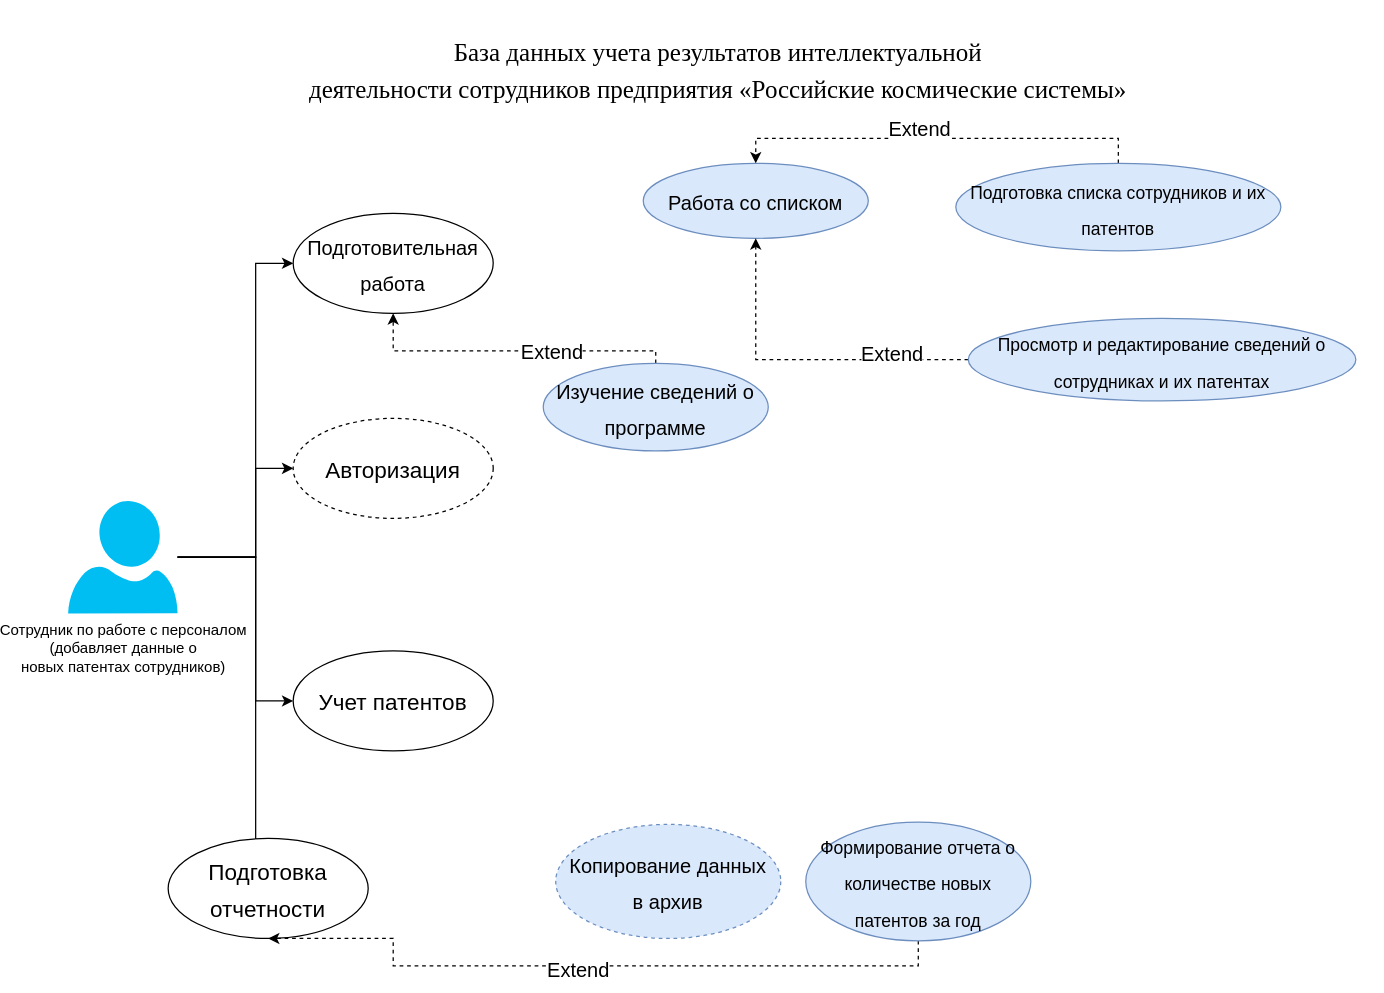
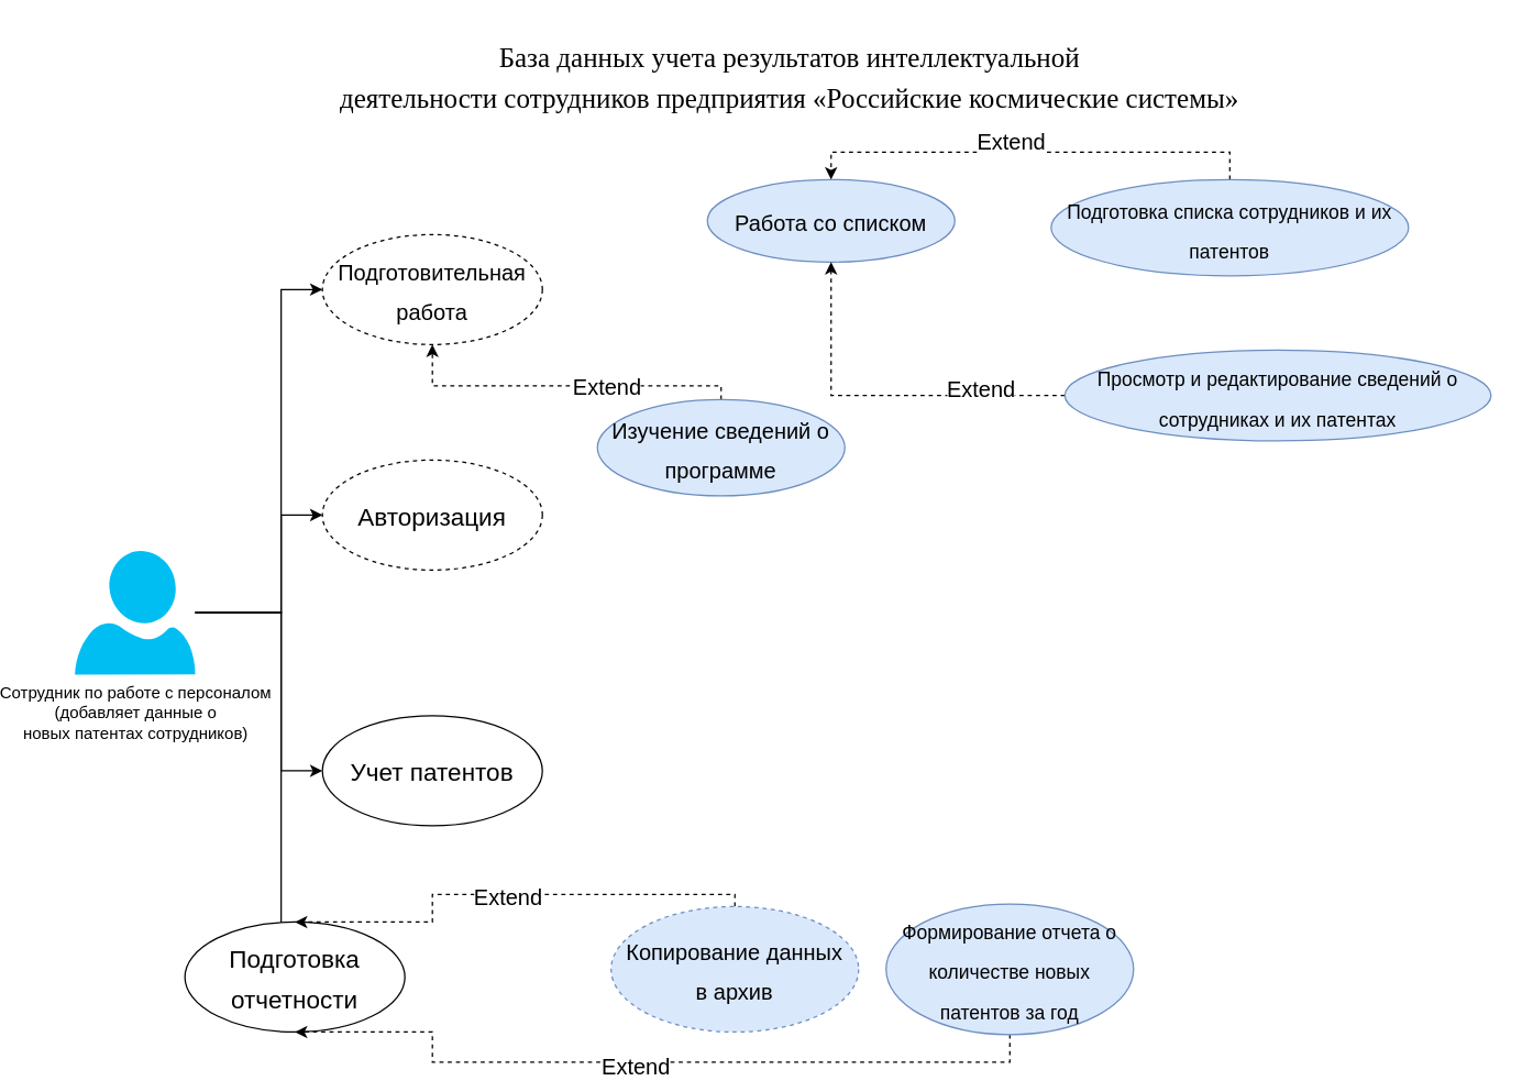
- <mxCell id="10" value="&lt;font style=&quot;font-size: 16px&quot;&gt;Подготовительная работа&lt;/font&gt;" style="ellipse;whiteSpace=wrap;html=1;fontSize=24;" parent="1" vertex="1"><mxGeometry x="200" y="170" width="160" height="80" as="geometry" /></mxCell>
+ <mxCell id="10" value="&lt;font style=&quot;font-size: 16px&quot;&gt;Подготовительная работа&lt;/font&gt;" style="ellipse;whiteSpace=wrap;html=1;fontSize=24;dashed=1;" parent="1" vertex="1"><mxGeometry x="200" y="170" width="160" height="80" as="geometry" /></mxCell>
+ <mxCell id="22" value="&lt;font style=&quot;font-size: 16px&quot;&gt;Extend&lt;/font&gt;" style="edgeStyle=orthogonalEdgeStyle;rounded=0;orthogonalLoop=1;jettySize=auto;html=1;entryX=0.5;entryY=0;entryDx=0;entryDy=0;dashed=1;fontSize=24;" edge="1" parent="1" source="23" target="9"><mxGeometry relative="1" as="geometry"><Array as="points"><mxPoint x="500" y="650" /><mxPoint x="280" y="650" /></Array></mxGeometry></mxCell>
